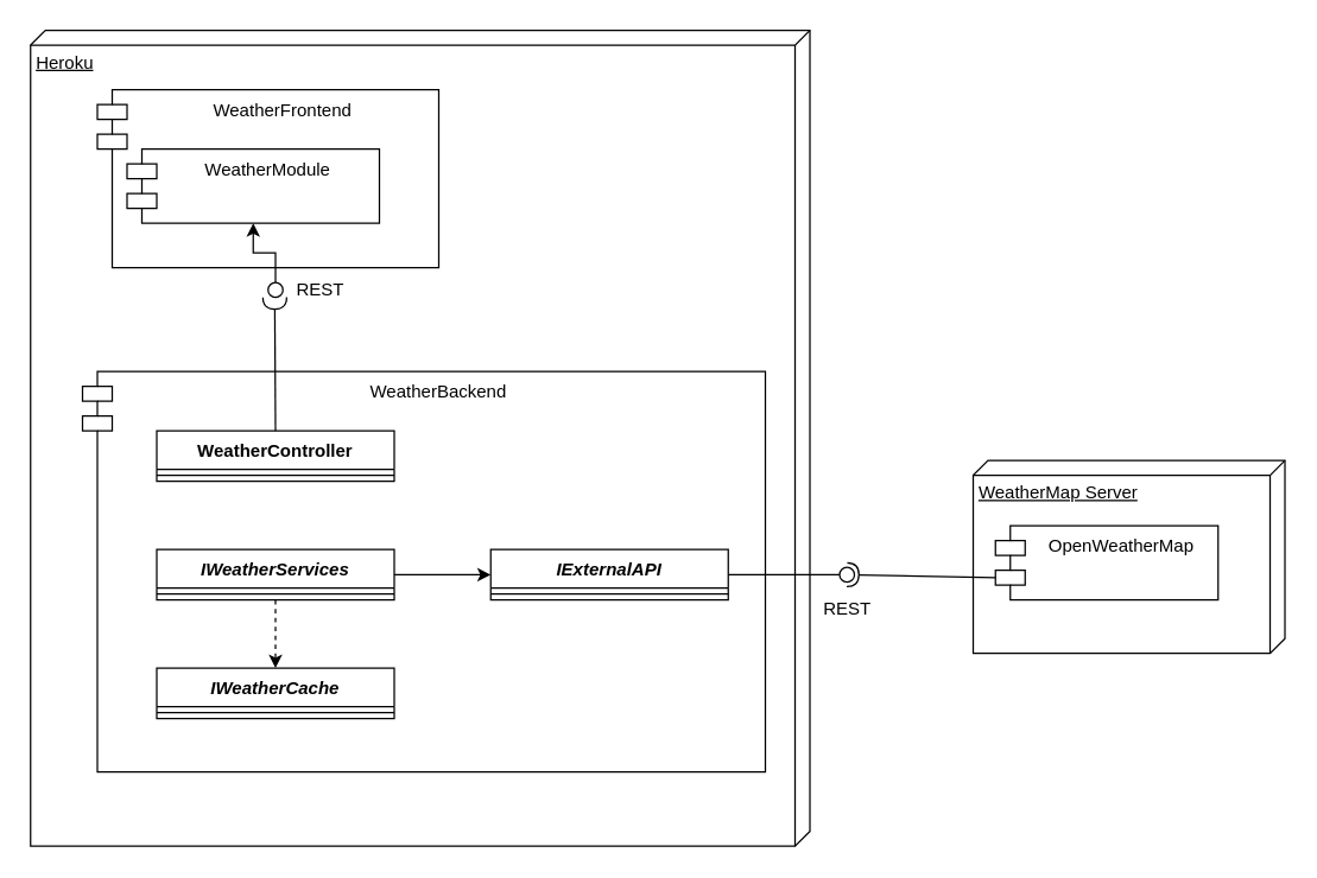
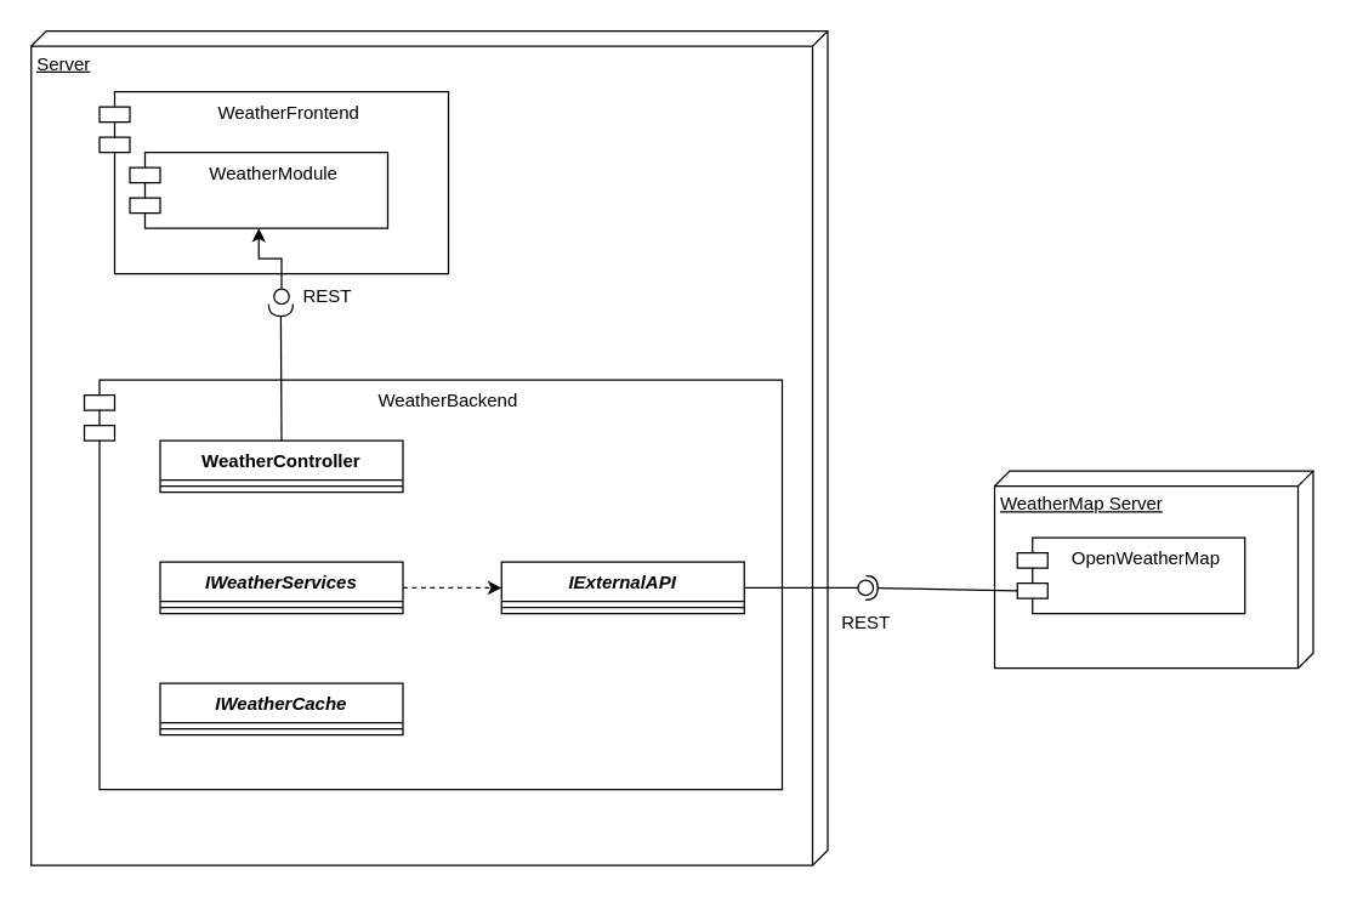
- <mxCell id="3" value="Heroku" style="verticalAlign=top;align=left;spacingTop=8;spacingLeft=2;spacingRight=12;shape=cube;size=10;direction=south;fontStyle=4;html=1;" vertex="1" parent="1"><mxGeometry x="20" y="20" width="525" height="550" as="geometry" /></mxCell>
+ <mxCell id="3" value="Server" style="verticalAlign=top;align=left;spacingTop=8;spacingLeft=2;spacingRight=12;shape=cube;size=10;direction=south;fontStyle=4;html=1;" vertex="1" parent="1"><mxGeometry x="20" y="20" width="525" height="550" as="geometry" /></mxCell>
- <mxCell id="9" style="edgeStyle=orthogonalEdgeStyle;rounded=0;orthogonalLoop=1;jettySize=auto;html=1;exitX=1;exitY=0.5;exitDx=0;exitDy=0;entryX=0;entryY=0.5;entryDx=0;entryDy=0;dashed=0;" edge="1" parent="1" source="10" target="14"><mxGeometry relative="1" as="geometry" /></mxCell>
+ <mxCell id="9" style="edgeStyle=orthogonalEdgeStyle;rounded=0;orthogonalLoop=1;jettySize=auto;html=1;exitX=1;exitY=0.5;exitDx=0;exitDy=0;entryX=0;entryY=0.5;entryDx=0;entryDy=0;dashed=1;" edge="1" parent="1" source="10" target="14"><mxGeometry relative="1" as="geometry" /></mxCell>
- <mxCell id="8" style="edgeStyle=orthogonalEdgeStyle;rounded=0;orthogonalLoop=1;jettySize=auto;html=1;exitX=0.5;exitY=1;exitDx=0;exitDy=0;entryX=0.5;entryY=0;entryDx=0;entryDy=0;dashed=1;" edge="1" parent="1" source="10" target="12"><mxGeometry relative="1" as="geometry" /></mxCell>
